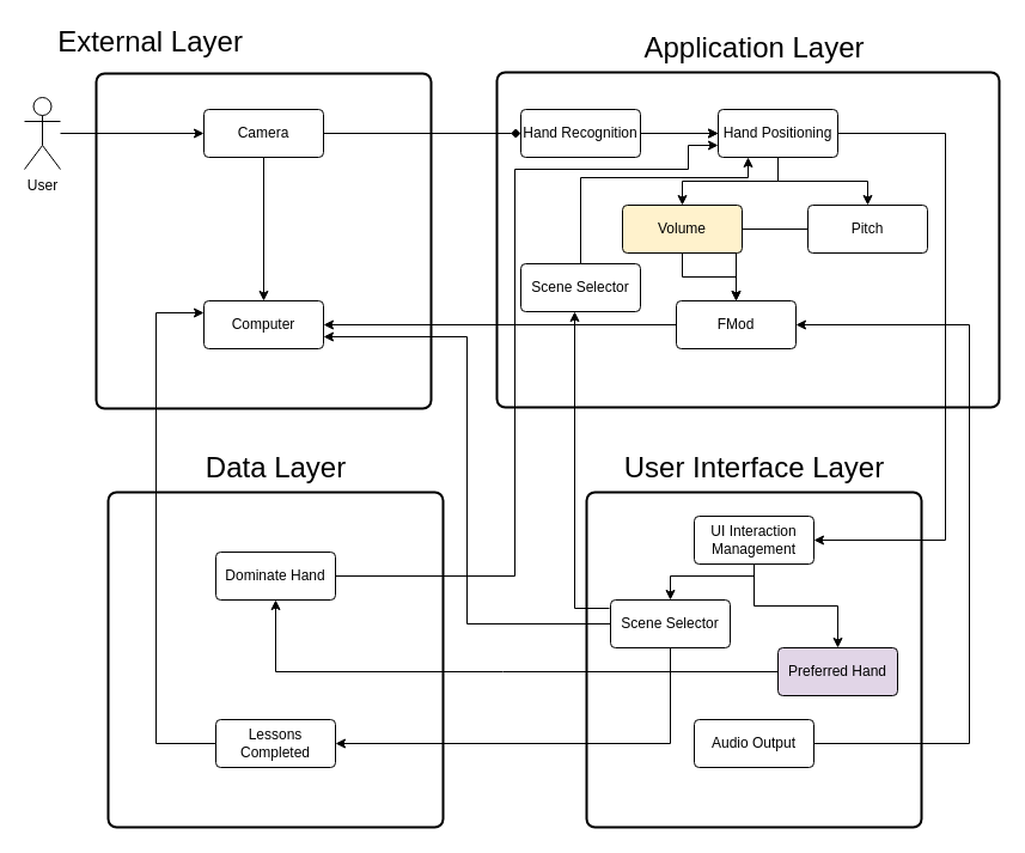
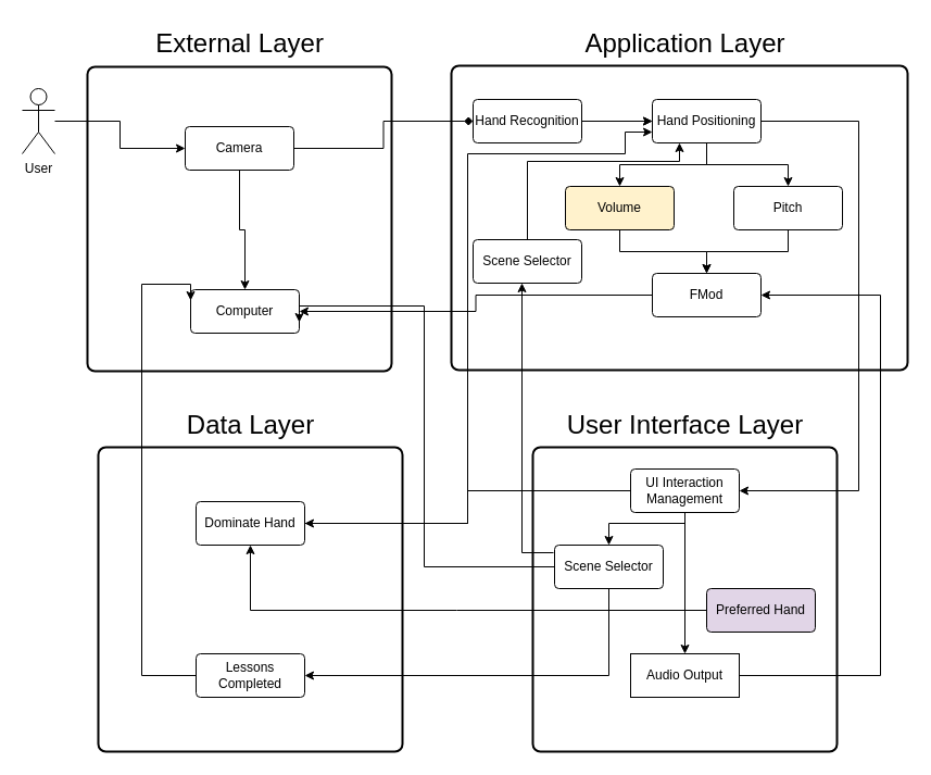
- <mxCell id="7" value="External Layer" style="text;html=1;align=center;verticalAlign=middle;resizable=0;points=[];autosize=1;strokeColor=none;fillColor=none;fontSize=24;" parent="1" vertex="1"><mxGeometry x="35" y="15" width="180" height="40" as="geometry" /></mxCell>
+ <mxCell id="7" value="External Layer" style="text;html=1;align=center;verticalAlign=middle;resizable=0;points=[];autosize=1;strokeColor=none;fillColor=none;fontSize=24;" parent="1" vertex="1"><mxGeometry x="130" y="20" width="180" height="40" as="geometry" /></mxCell>
- <mxCell id="15" value="Camera" style="rounded=1;arcSize=10;whiteSpace=wrap;html=1;align=center;" parent="1" vertex="1"><mxGeometry x="170" y="91" width="100" height="40" as="geometry" /></mxCell>
+ <mxCell id="15" value="Camera" style="rounded=1;arcSize=10;whiteSpace=wrap;html=1;align=center;" parent="1" vertex="1"><mxGeometry x="170" y="116" width="100" height="40" as="geometry" /></mxCell>
- <mxCell id="12" value="Computer" style="rounded=1;arcSize=10;whiteSpace=wrap;html=1;align=center;" parent="1" vertex="1"><mxGeometry x="170" y="251" width="100" height="40" as="geometry" /></mxCell>
+ <mxCell id="12" value="Computer" style="rounded=1;arcSize=10;whiteSpace=wrap;html=1;align=center;" parent="1" vertex="1"><mxGeometry x="175" y="266" width="100" height="40" as="geometry" /></mxCell>
- <mxCell id="20" value="FMod" style="rounded=1;arcSize=10;whiteSpace=wrap;html=1;align=center;" parent="1" vertex="1"><mxGeometry x="565" y="251" width="100" height="40" as="geometry" /></mxCell>
+ <mxCell id="20" value="FMod" style="rounded=1;arcSize=10;whiteSpace=wrap;html=1;align=center;" parent="1" vertex="1"><mxGeometry x="600" y="251" width="100" height="40" as="geometry" /></mxCell>
- <mxCell id="34" style="edgeStyle=orthogonalEdgeStyle;rounded=0;orthogonalLoop=1;jettySize=auto;html=1;entryX=0.5;entryY=0;entryDx=0;entryDy=0;" parent="1" source="35" target="36" edge="1"><mxGeometry relative="1" as="geometry" /></mxCell>
+ <mxCell id="34" style="edgeStyle=orthogonalEdgeStyle;rounded=0;orthogonalLoop=1;jettySize=auto;html=1;" parent="1" source="35" target="37" edge="1"><mxGeometry relative="1" as="geometry" /></mxCell>
+ <mxCell id="33" style="edgeStyle=orthogonalEdgeStyle;rounded=0;orthogonalLoop=1;jettySize=auto;html=1;entryX=0.5;entryY=0;entryDx=0;entryDy=0;" parent="1" source="35" target="31" edge="1"><mxGeometry relative="1" as="geometry" /></mxCell>
- <mxCell id="31" value="Audio Output" style="rounded=1;arcSize=10;whiteSpace=wrap;html=1;align=center;" parent="1" vertex="1"><mxGeometry x="580" y="601" width="100" height="40" as="geometry" /></mxCell>
+ <mxCell id="31" value="Audio Output" style="arcSize=10;whiteSpace=wrap;html=1;align=center;rounded=0;" parent="1" vertex="1"><mxGeometry x="580" y="601" width="100" height="40" as="geometry" /></mxCell>
